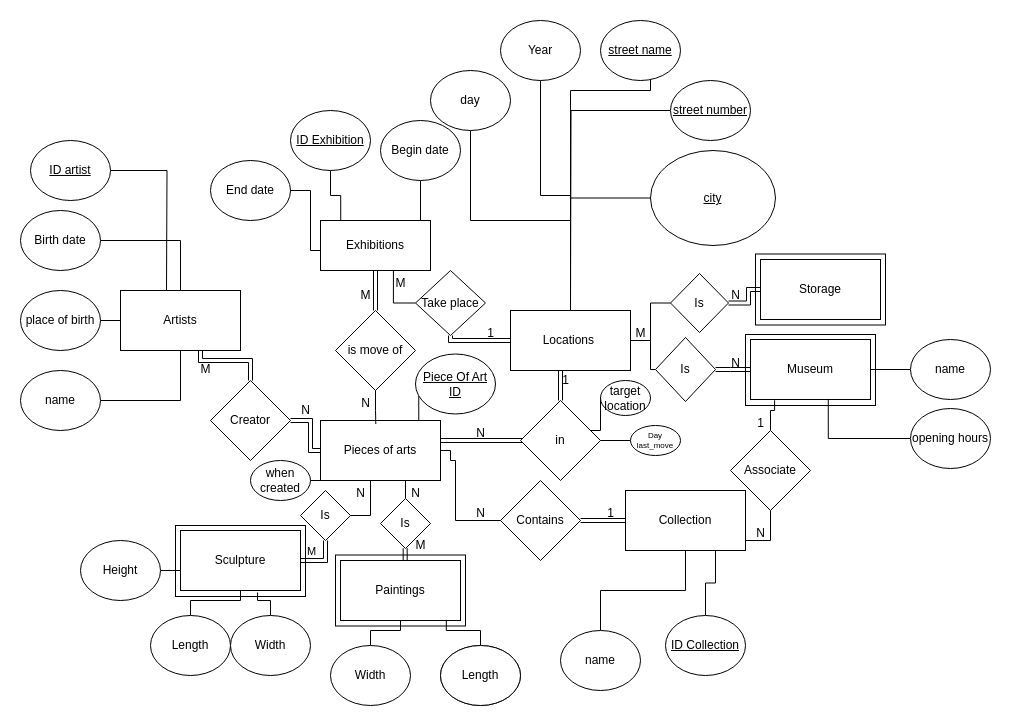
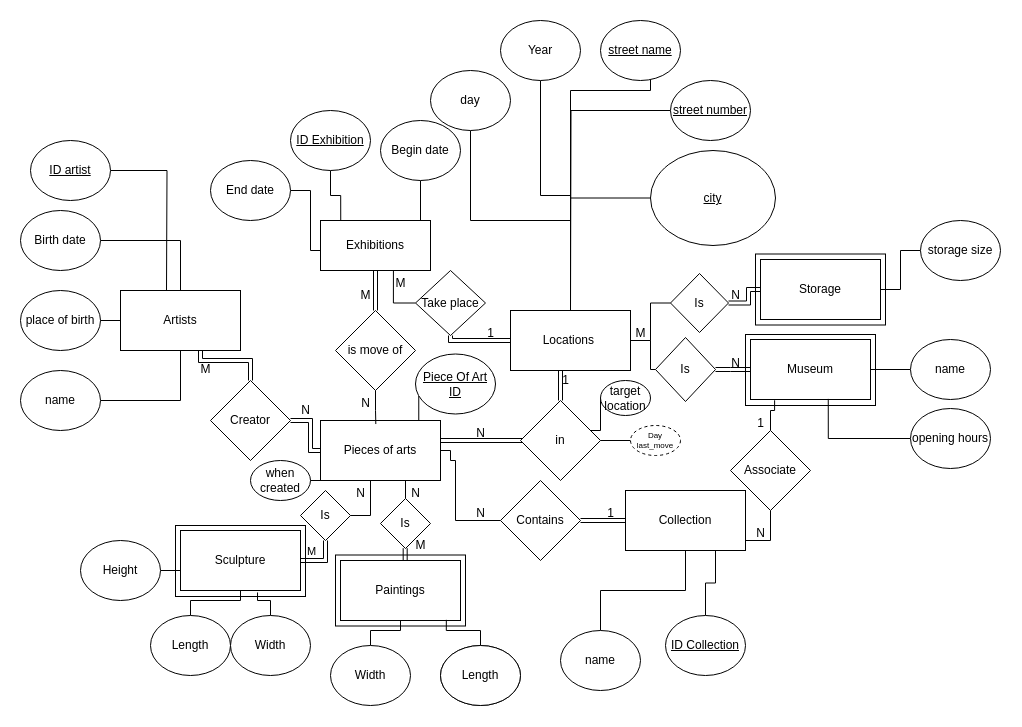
+ <mxCell id="62" value="storage size" style="ellipse;whiteSpace=wrap;html=1;" parent="1" vertex="1"><mxGeometry x="920" y="220" width="80" height="60" as="geometry" /></mxCell>
+ <mxCell id="61" value="" style="edgeStyle=orthogonalEdgeStyle;rounded=0;orthogonalLoop=1;jettySize=auto;html=1;endArrow=none;startFill=0;" parent="1" source="62" target="11" edge="1"><mxGeometry relative="1" as="geometry" /></mxCell>
- <mxCell id="107" value="Day last_move" style="ellipse;whiteSpace=wrap;html=1;fontSize=8;" parent="1" vertex="1"><mxGeometry x="630" y="425" width="50" height="30" as="geometry" /></mxCell>
+ <mxCell id="107" value="Day last_move" style="ellipse;whiteSpace=wrap;html=1;fontSize=8;dashed=1;" parent="1" vertex="1"><mxGeometry x="630" y="425" width="50" height="30" as="geometry" /></mxCell>
